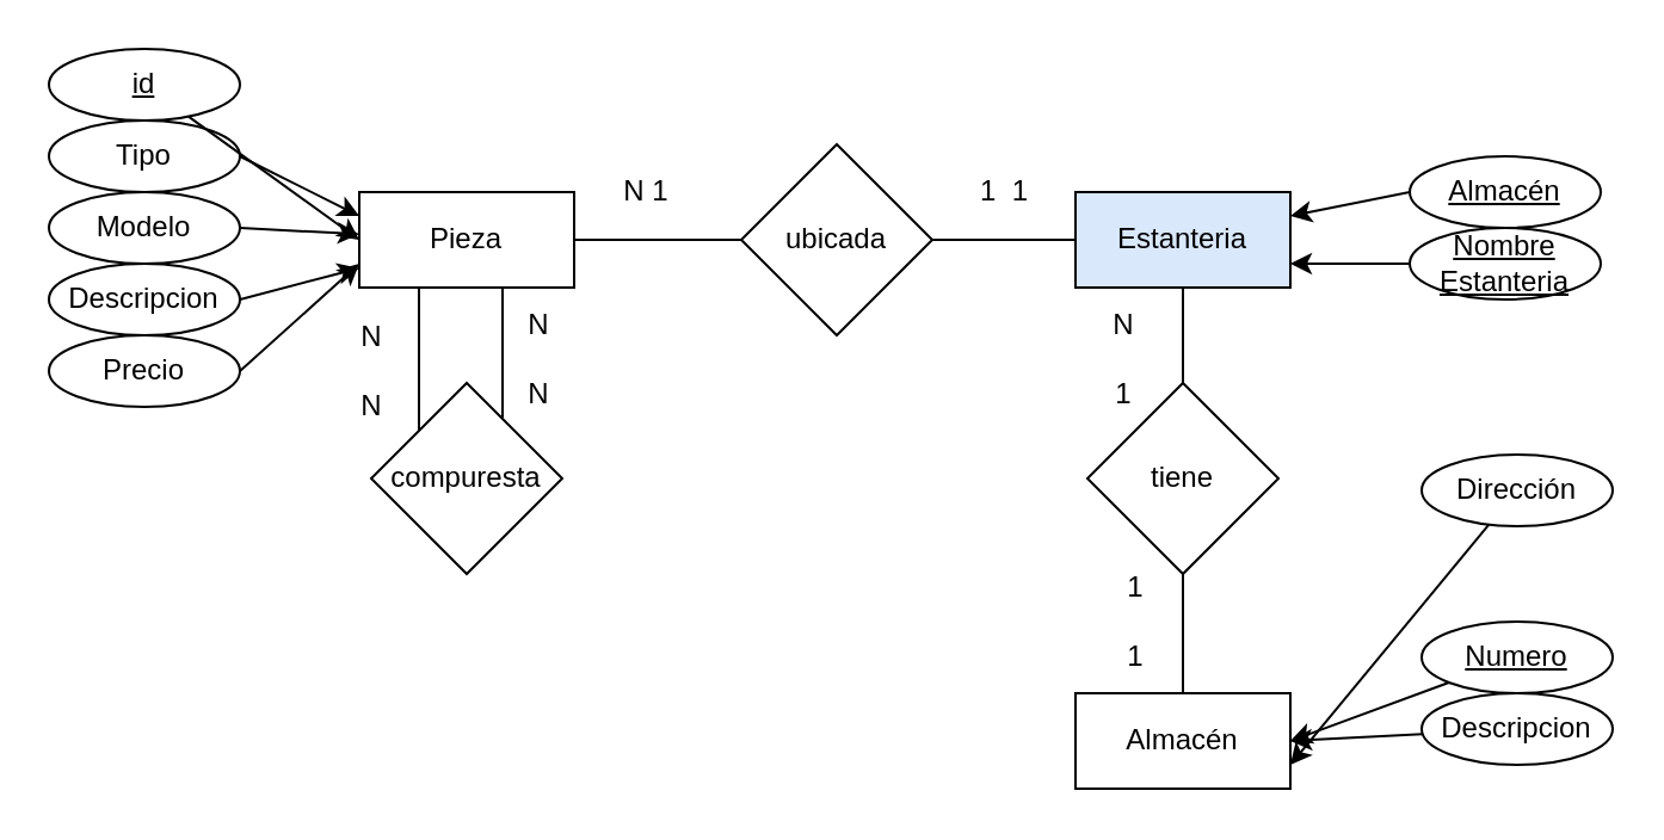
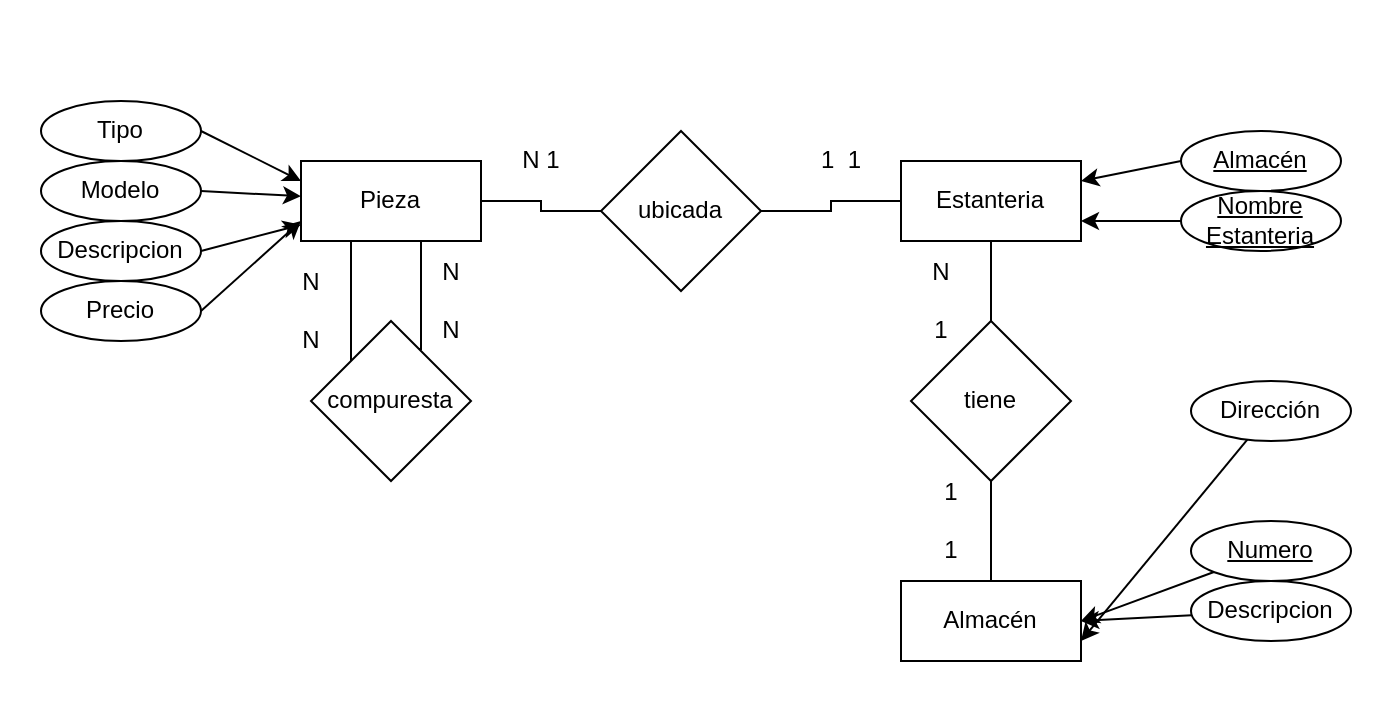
- <mxCell id="38" value="id" style="ellipse;whiteSpace=wrap;html=1;fontStyle=4" vertex="1" parent="1"><mxGeometry x="20" y="20" width="80" height="30" as="geometry" /></mxCell>
- <mxCell id="37" style="rounded=0;orthogonalLoop=1;jettySize=auto;html=1;entryX=0;entryY=0.5;entryDx=0;entryDy=0;" edge="1" parent="1" source="38" target="3"><mxGeometry relative="1" as="geometry" /></mxCell>
- <mxCell id="10" value="ubicada" style="rhombus;whiteSpace=wrap;html=1;" parent="1" vertex="1"><mxGeometry x="310" y="60" width="80" height="80" as="geometry" /></mxCell>
+ <mxCell id="10" value="ubicada" style="rhombus;whiteSpace=wrap;html=1;" parent="1" vertex="1"><mxGeometry x="300" y="65" width="80" height="80" as="geometry" /></mxCell>
- <mxCell id="6" value="Estanteria" style="rounded=0;whiteSpace=wrap;html=1;fillColor=#dae8fc;" parent="1" vertex="1"><mxGeometry x="450" y="80" width="90" height="40" as="geometry" /></mxCell>
+ <mxCell id="6" value="Estanteria" style="rounded=0;whiteSpace=wrap;html=1;" parent="1" vertex="1"><mxGeometry x="450" y="80" width="90" height="40" as="geometry" /></mxCell>
